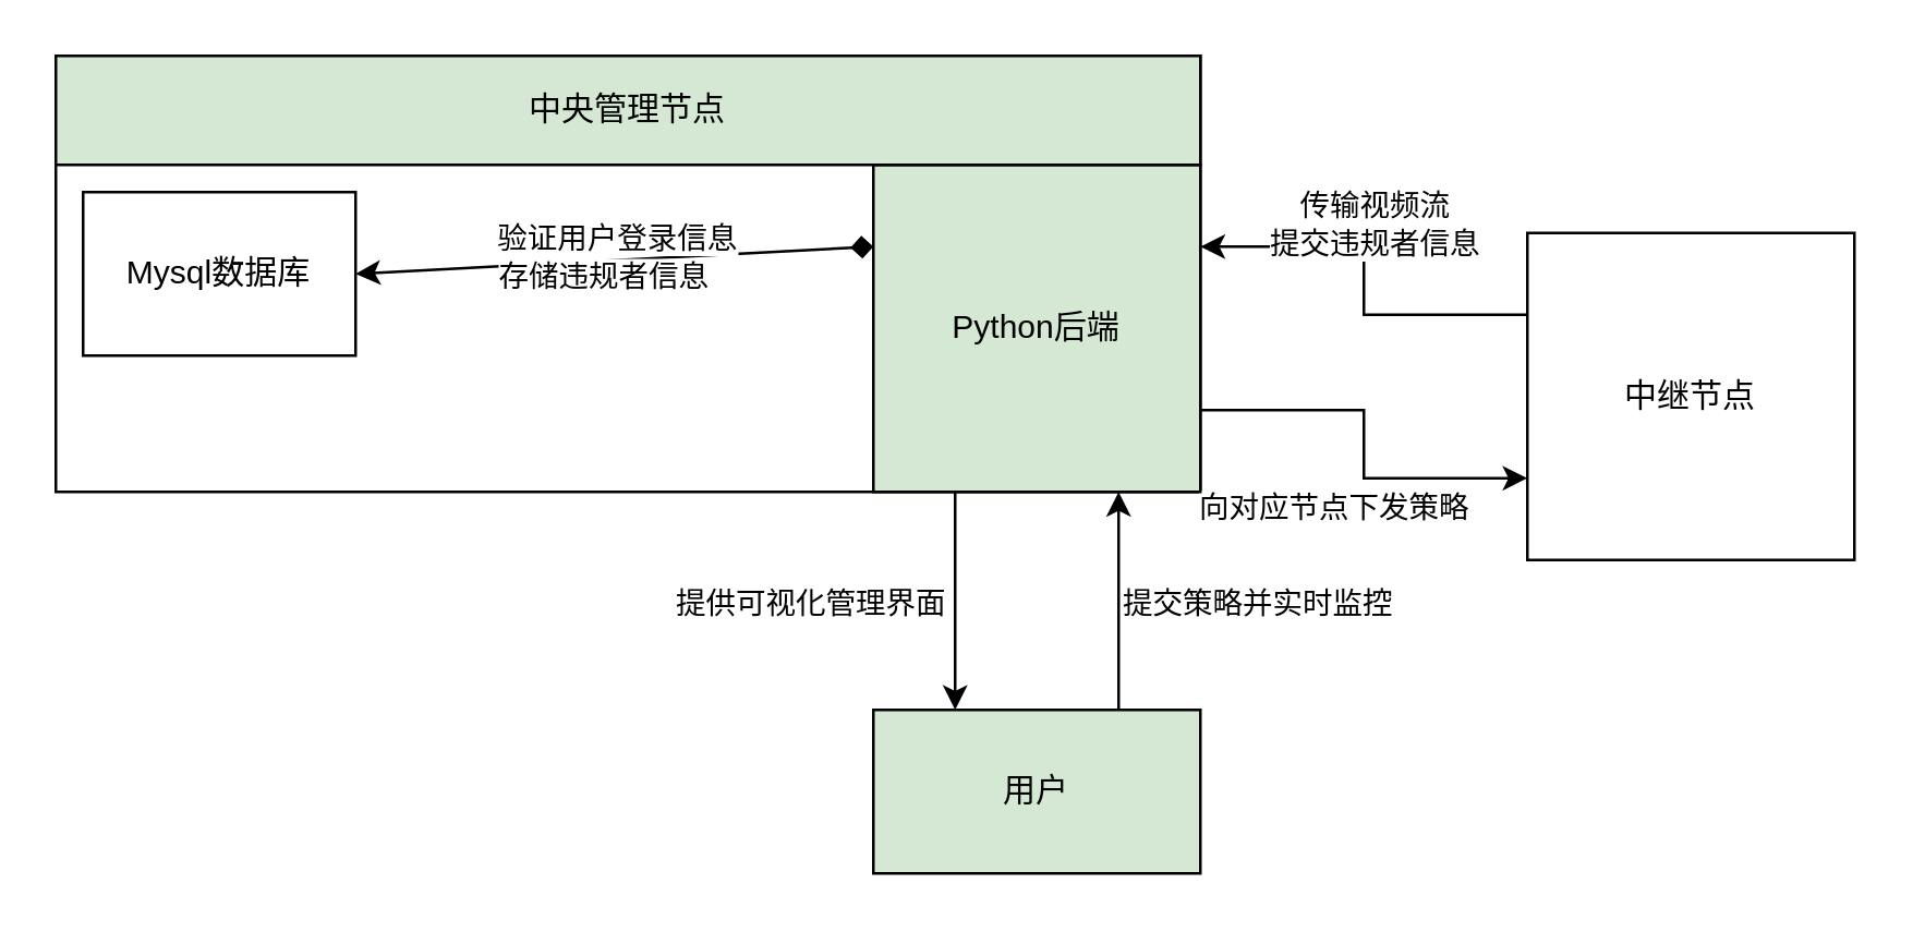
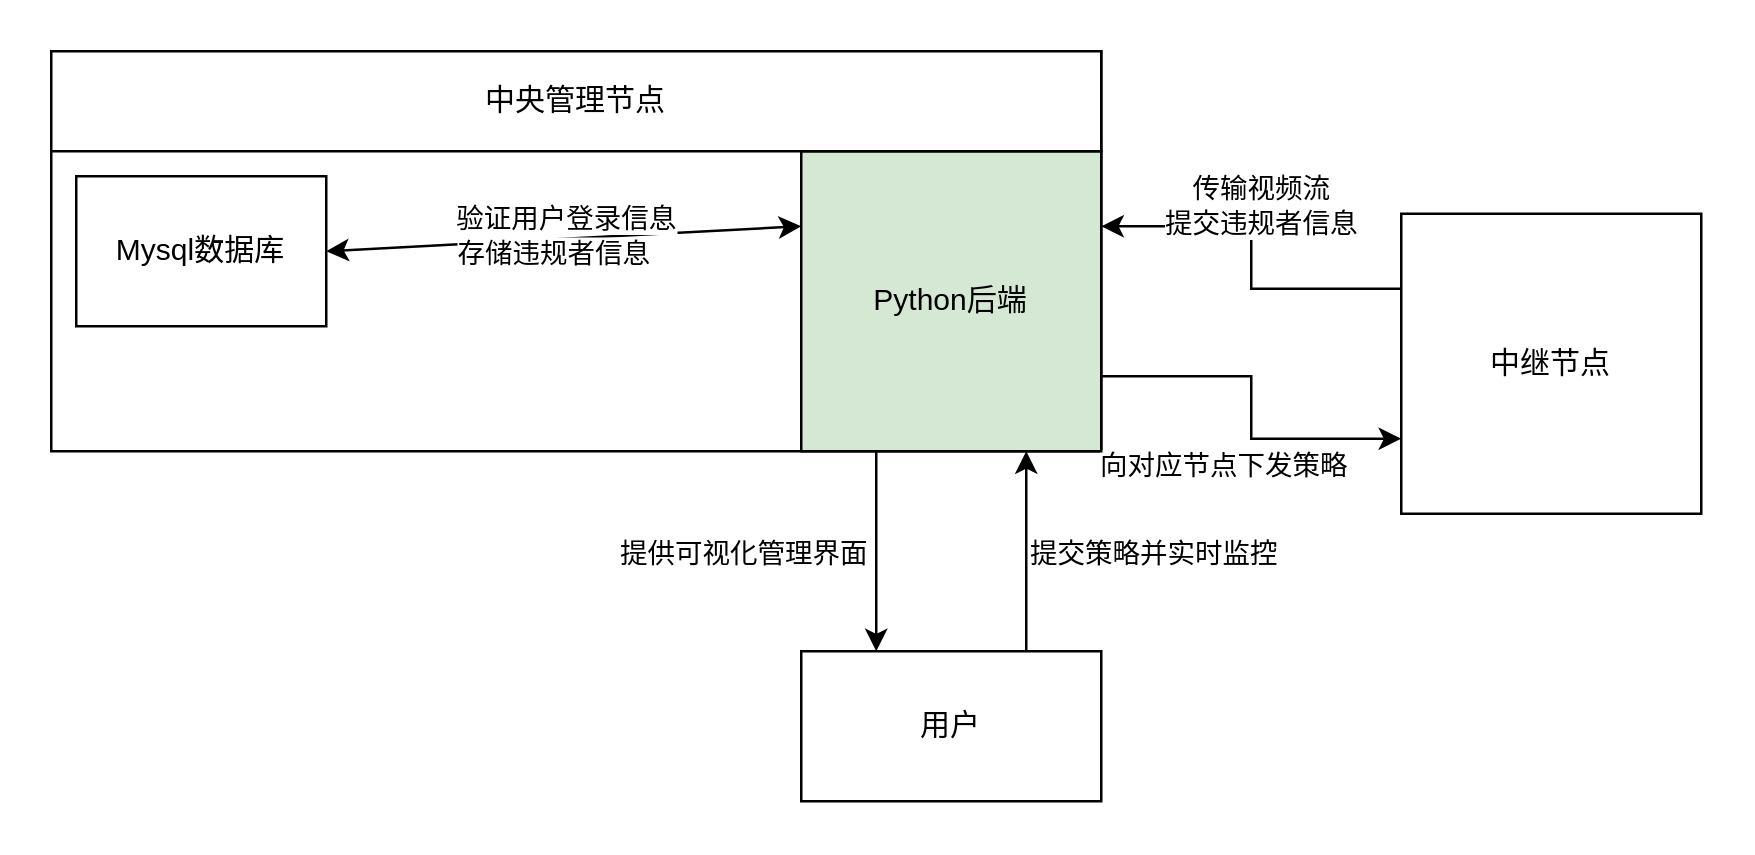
- <mxCell id="7" value="中央管理节点" style="rounded=0;whiteSpace=wrap;html=1;fillColor=#d5e8d4;" vertex="1" parent="1"><mxGeometry x="20" y="20" width="420" height="40" as="geometry" /></mxCell>
+ <mxCell id="7" value="中央管理节点" style="rounded=0;whiteSpace=wrap;html=1;" vertex="1" parent="1"><mxGeometry x="20" y="20" width="420" height="40" as="geometry" /></mxCell>
- <mxCell id="16" value="" style="endArrow=diamond;startArrow=classic;html=1;rounded=0;exitX=1;exitY=0.5;exitDx=0;exitDy=0;entryX=0;entryY=0.25;entryDx=0;entryDy=0;" edge="1" parent="1" source="15" target="6"><mxGeometry width="50" height="50" relative="1" as="geometry"><mxPoint x="300" y="350" as="sourcePoint" /><mxPoint x="350" y="300" as="targetPoint" /></mxGeometry></mxCell>
+ <mxCell id="16" value="" style="endArrow=classic;startArrow=classic;html=1;rounded=0;exitX=1;exitY=0.5;exitDx=0;exitDy=0;entryX=0;entryY=0.25;entryDx=0;entryDy=0;" edge="1" parent="1" source="15" target="6"><mxGeometry width="50" height="50" relative="1" as="geometry"><mxPoint x="300" y="350" as="sourcePoint" /><mxPoint x="350" y="300" as="targetPoint" /></mxGeometry></mxCell>
- <mxCell id="13" value="用户" style="rounded=0;whiteSpace=wrap;html=1;fillColor=#d5e8d4;" vertex="1" parent="1"><mxGeometry x="320" y="260" width="120" height="60" as="geometry" /></mxCell>
+ <mxCell id="13" value="用户" style="rounded=0;whiteSpace=wrap;html=1;" vertex="1" parent="1"><mxGeometry x="320" y="260" width="120" height="60" as="geometry" /></mxCell>
